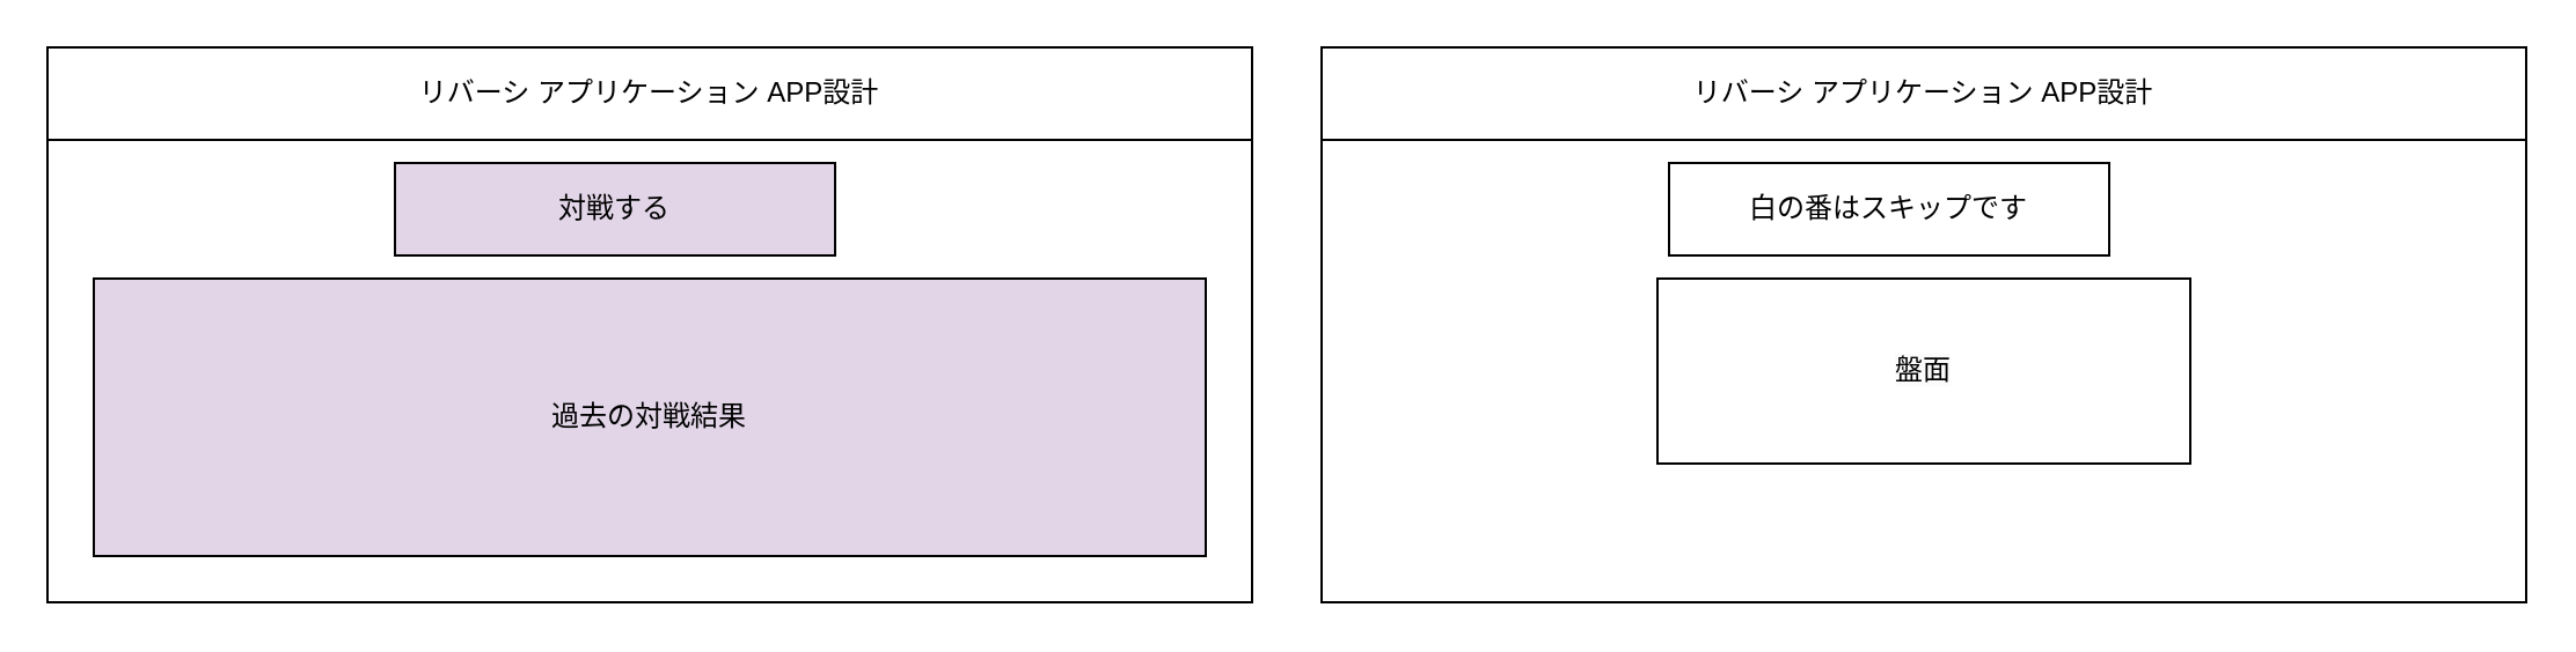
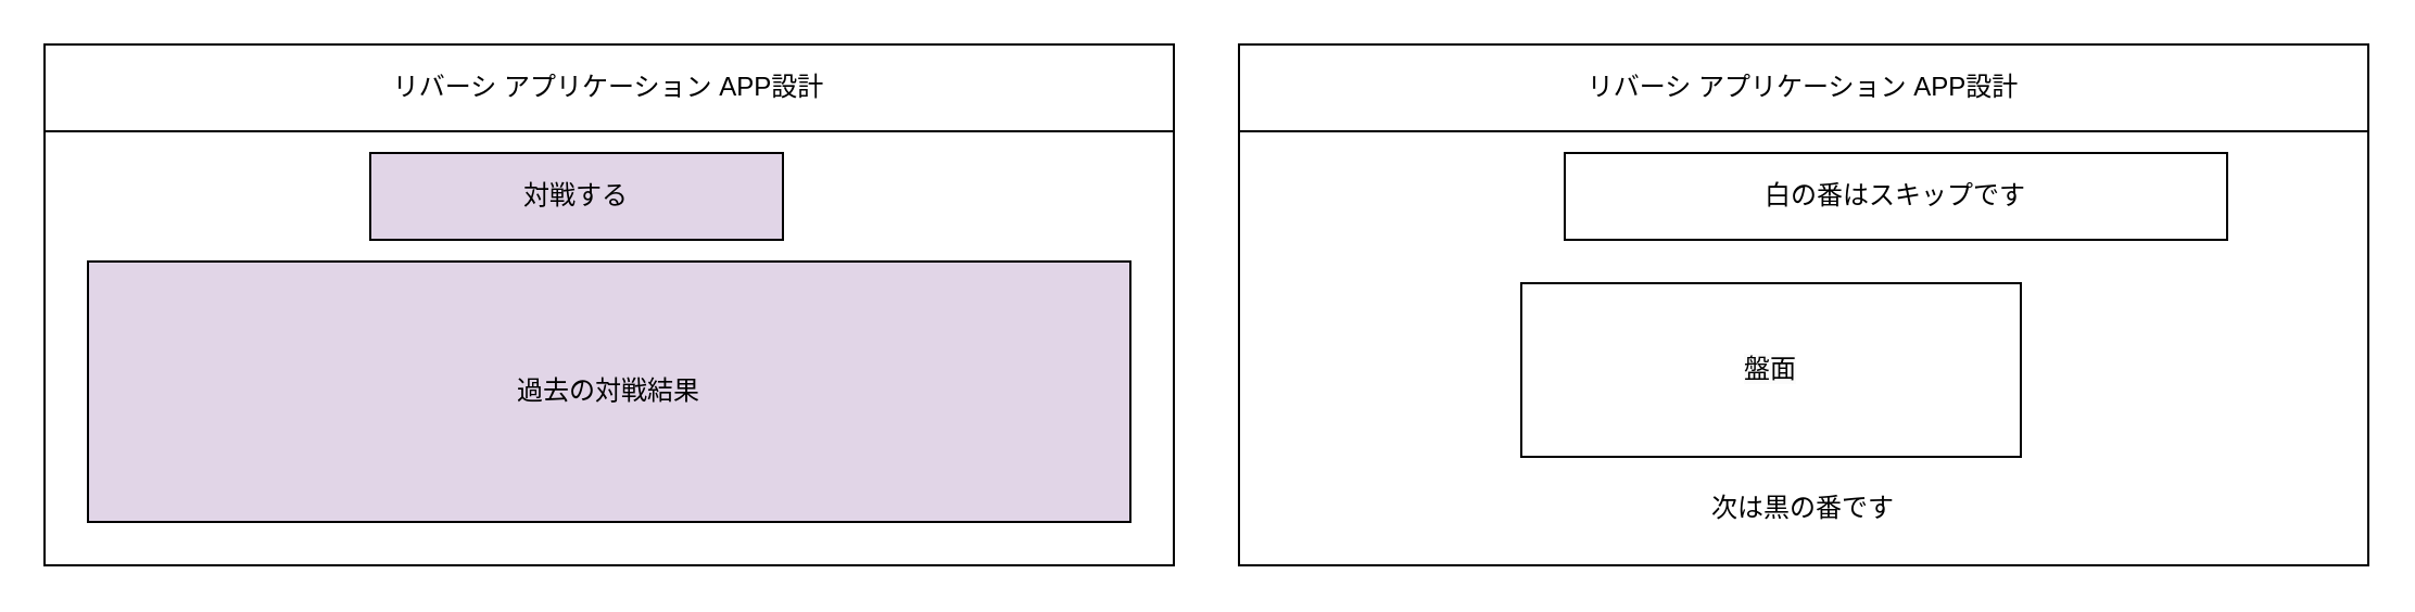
- <mxCell id="8" value="白の番はスキップです" style="rounded=0;whiteSpace=wrap;html=1;" vertex="1" parent="1"><mxGeometry x="720" y="70" width="190" height="40" as="geometry" /></mxCell>
+ <mxCell id="8" value="白の番はスキップです" style="rounded=0;whiteSpace=wrap;html=1;" vertex="1" parent="1"><mxGeometry x="720" y="70" width="305" height="40" as="geometry" /></mxCell>
- <mxCell id="9" value="&lt;span style=&quot;color: rgb(0, 0, 0); font-family: Helvetica; font-size: 12px; font-style: normal; font-variant-ligatures: normal; font-variant-caps: normal; font-weight: 400; letter-spacing: normal; orphans: 2; text-align: center; text-indent: 0px; text-transform: none; widows: 2; word-spacing: 0px; -webkit-text-stroke-width: 0px; white-space: normal; background-color: rgb(251, 251, 251); text-decoration-thickness: initial; text-decoration-style: initial; text-decoration-color: initial; float: none; display: inline !important;&quot;&gt;盤面&lt;/span&gt;" style="rounded=0;whiteSpace=wrap;html=1;" vertex="1" parent="1"><mxGeometry x="715" y="120" width="230" height="80" as="geometry" /></mxCell>
+ <mxCell id="9" value="&lt;span style=&quot;color: rgb(0, 0, 0); font-family: Helvetica; font-size: 12px; font-style: normal; font-variant-ligatures: normal; font-variant-caps: normal; font-weight: 400; letter-spacing: normal; orphans: 2; text-align: center; text-indent: 0px; text-transform: none; widows: 2; word-spacing: 0px; -webkit-text-stroke-width: 0px; white-space: normal; background-color: rgb(251, 251, 251); text-decoration-thickness: initial; text-decoration-style: initial; text-decoration-color: initial; float: none; display: inline !important;&quot;&gt;盤面&lt;/span&gt;" style="rounded=0;whiteSpace=wrap;html=1;" vertex="1" parent="1"><mxGeometry x="700" y="130" width="230" height="80" as="geometry" /></mxCell>
+ <mxCell id="10" value="&lt;div style=&quot;&quot;&gt;&lt;span style=&quot;background-color: transparent;&quot;&gt;次は黒の番です&lt;/span&gt;&lt;/div&gt;" style="text;whiteSpace=wrap;html=1;align=center;" vertex="1" parent="1"><mxGeometry x="755" y="220" width="150" height="40" as="geometry" /></mxCell>
